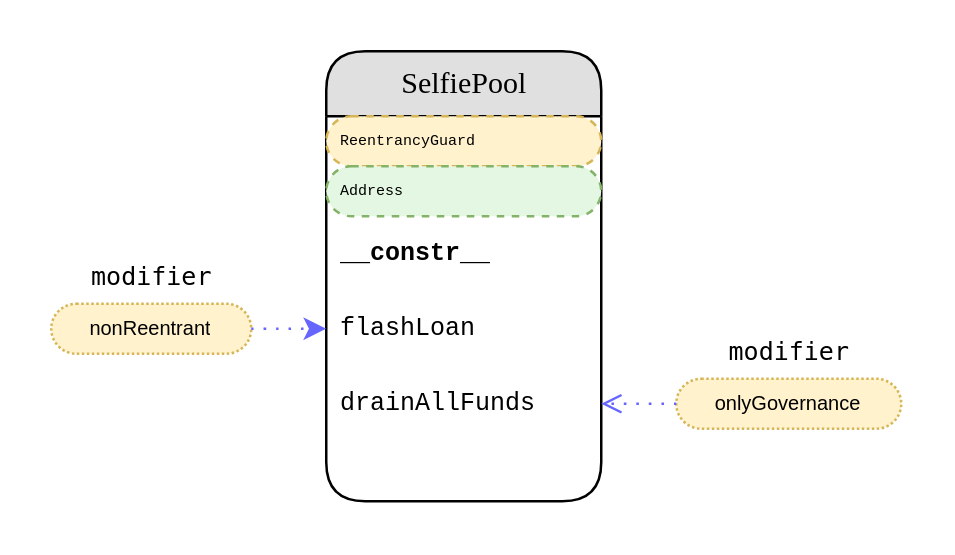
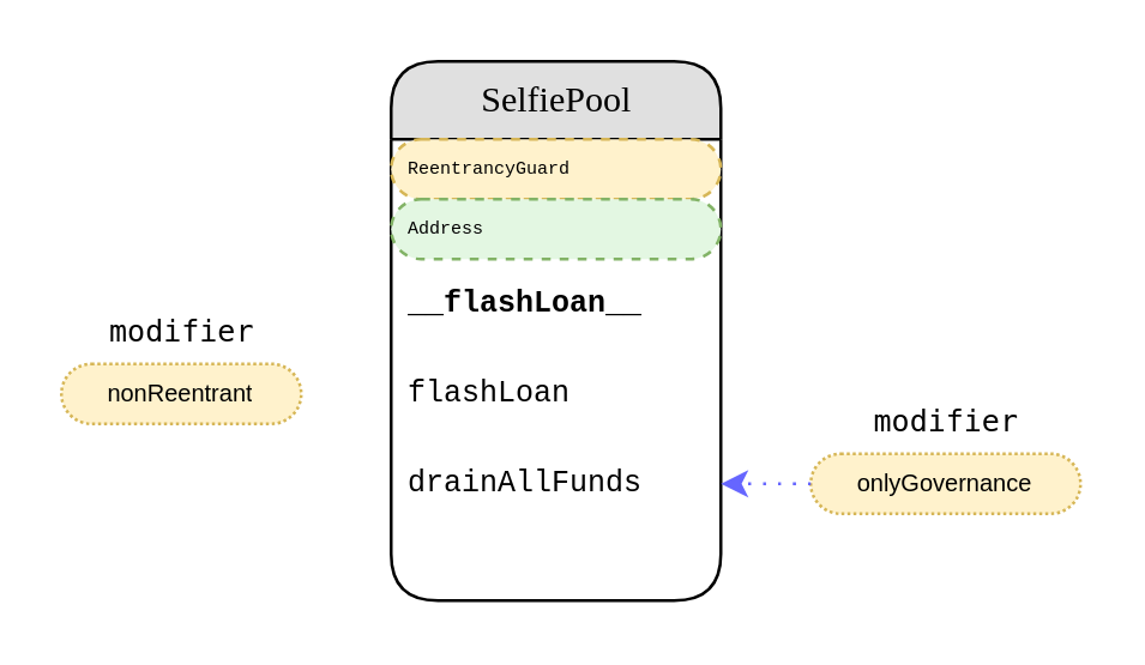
- <mxCell id="5" value="&lt;b&gt;__constr__&lt;b&gt;" style="shape=text;strokeColor=none;html=1;fillColor=none;spacingLeft=4;spacingRight=4;whiteSpace=wrap;overflow=hidden;rotatable=0;points=[[0,0.5],[1,0.5]];portConstraint=eastwest;fontFamily=Courier New;fontSize=10;align=left;" vertex="1" parent="2"><mxGeometry y="66" width="110" height="30" as="geometry" /></mxCell>
+ <mxCell id="5" value="&lt;b&gt;__flashLoan__&lt;b&gt;" style="shape=text;strokeColor=none;html=1;fillColor=none;spacingLeft=4;spacingRight=4;whiteSpace=wrap;overflow=hidden;rotatable=0;points=[[0,0.5],[1,0.5]];portConstraint=eastwest;fontFamily=Courier New;fontSize=10;align=left;" vertex="1" parent="2"><mxGeometry y="66" width="110" height="30" as="geometry" /></mxCell>
- <mxCell id="10" value="" style="curved=1;fontSize=11;noEdgeStyle=1;strokeColor=#6666FF;dashed=1;dashPattern=1 4;" edge="1" parent="1" source="8" target="6"><mxGeometry relative="1" as="geometry" /></mxCell>
- <mxCell id="11" value="" style="curved=1;fontSize=11;noEdgeStyle=1;strokeColor=#6666FF;dashed=1;dashPattern=1 4;endArrow=open;" edge="1" parent="1" source="9" target="7"><mxGeometry relative="1" as="geometry" /></mxCell>
+ <mxCell id="11" value="" style="curved=1;fontSize=11;noEdgeStyle=1;strokeColor=#6666FF;dashed=1;dashPattern=1 4;" edge="1" parent="1" source="9" target="7"><mxGeometry relative="1" as="geometry" /></mxCell>
